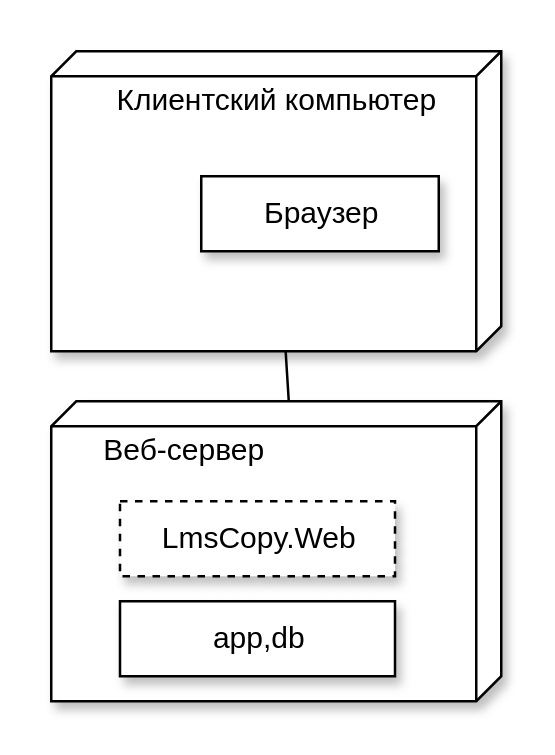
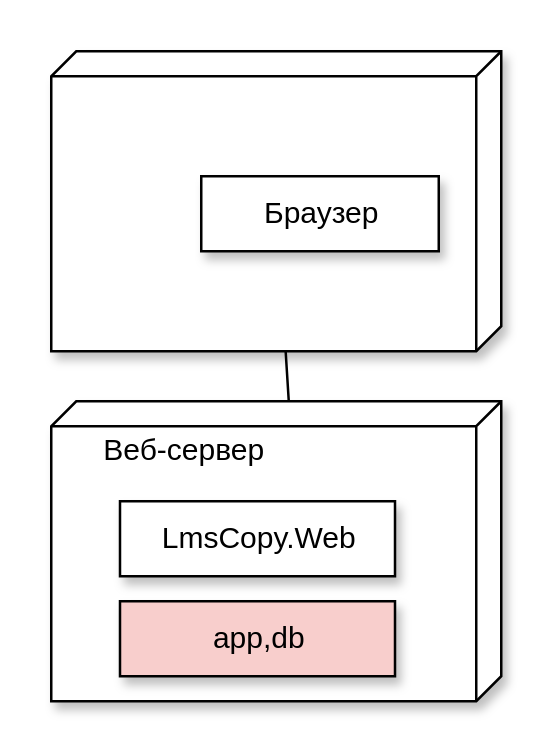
- <mxCell id="5" value="Клиентский компьютер" style="text;html=1;align=center;verticalAlign=middle;resizable=0;points=[];autosize=1;strokeColor=none;fillColor=none;" parent="1" vertex="1"><mxGeometry x="40" y="30" width="140" height="20" as="geometry" /></mxCell>
- <mxCell id="8" value="LmsCopy.Web" style="html=1;shadow=1;dashed=1;" parent="1" vertex="1"><mxGeometry x="47.5" y="200" width="110" height="30" as="geometry" /></mxCell>
+ <mxCell id="8" value="LmsCopy.Web" style="html=1;shadow=1;" parent="1" vertex="1"><mxGeometry x="47.5" y="200" width="110" height="30" as="geometry" /></mxCell>
- <mxCell id="9" value="app,db" style="html=1;shadow=1;" vertex="1" parent="1"><mxGeometry x="47.5" y="240" width="110" height="30" as="geometry" /></mxCell>
+ <mxCell id="9" value="app,db" style="html=1;shadow=1;fillColor=#f8cecc;" vertex="1" parent="1"><mxGeometry x="47.5" y="240" width="110" height="30" as="geometry" /></mxCell>
